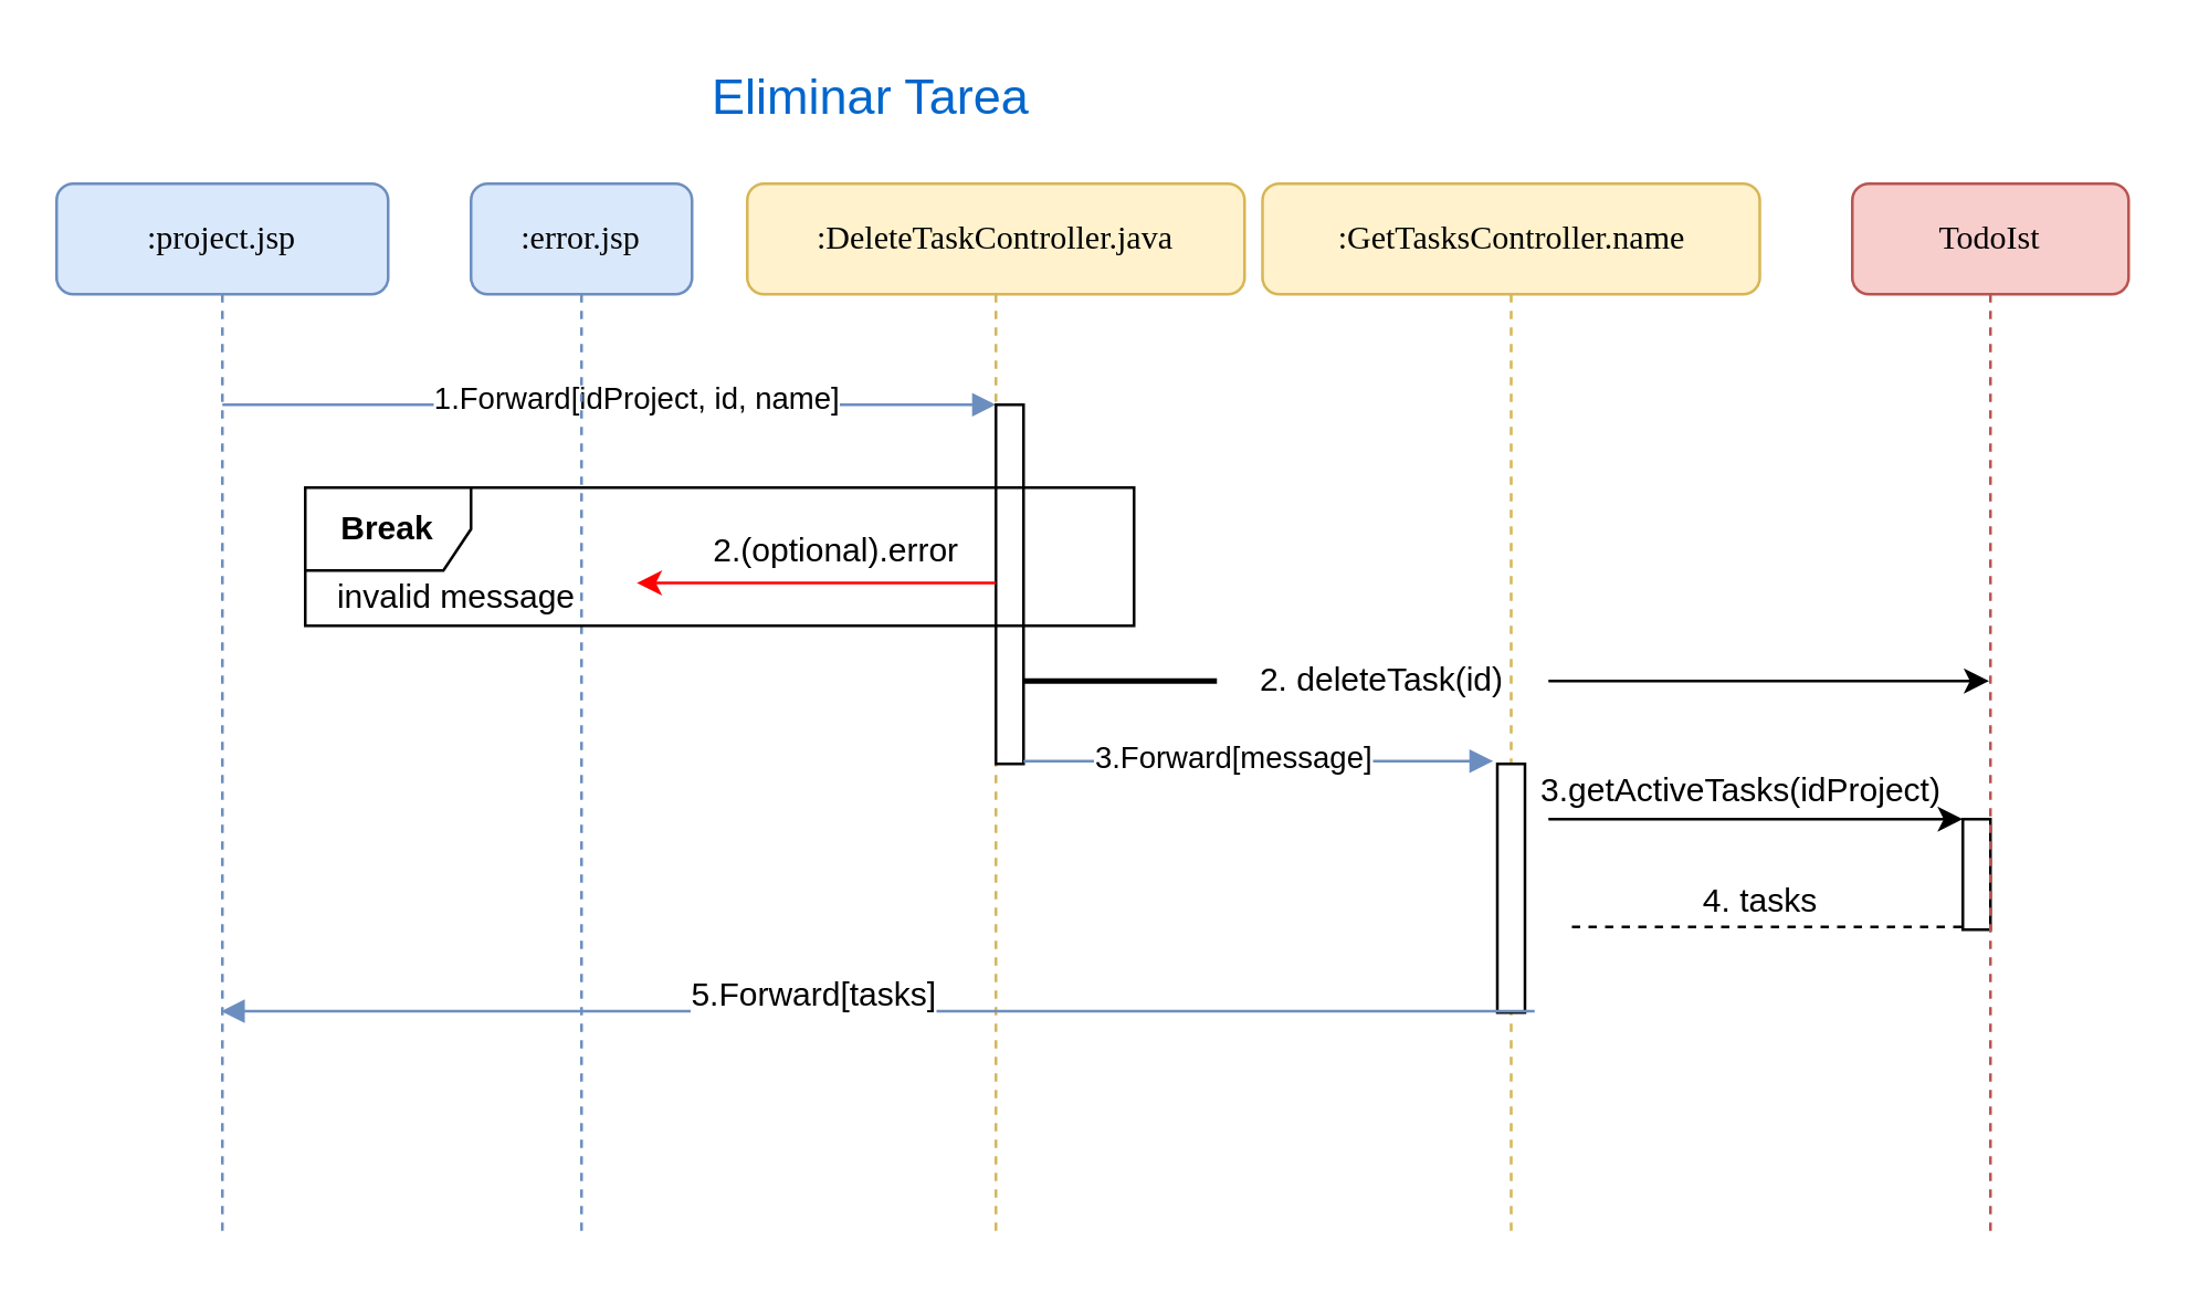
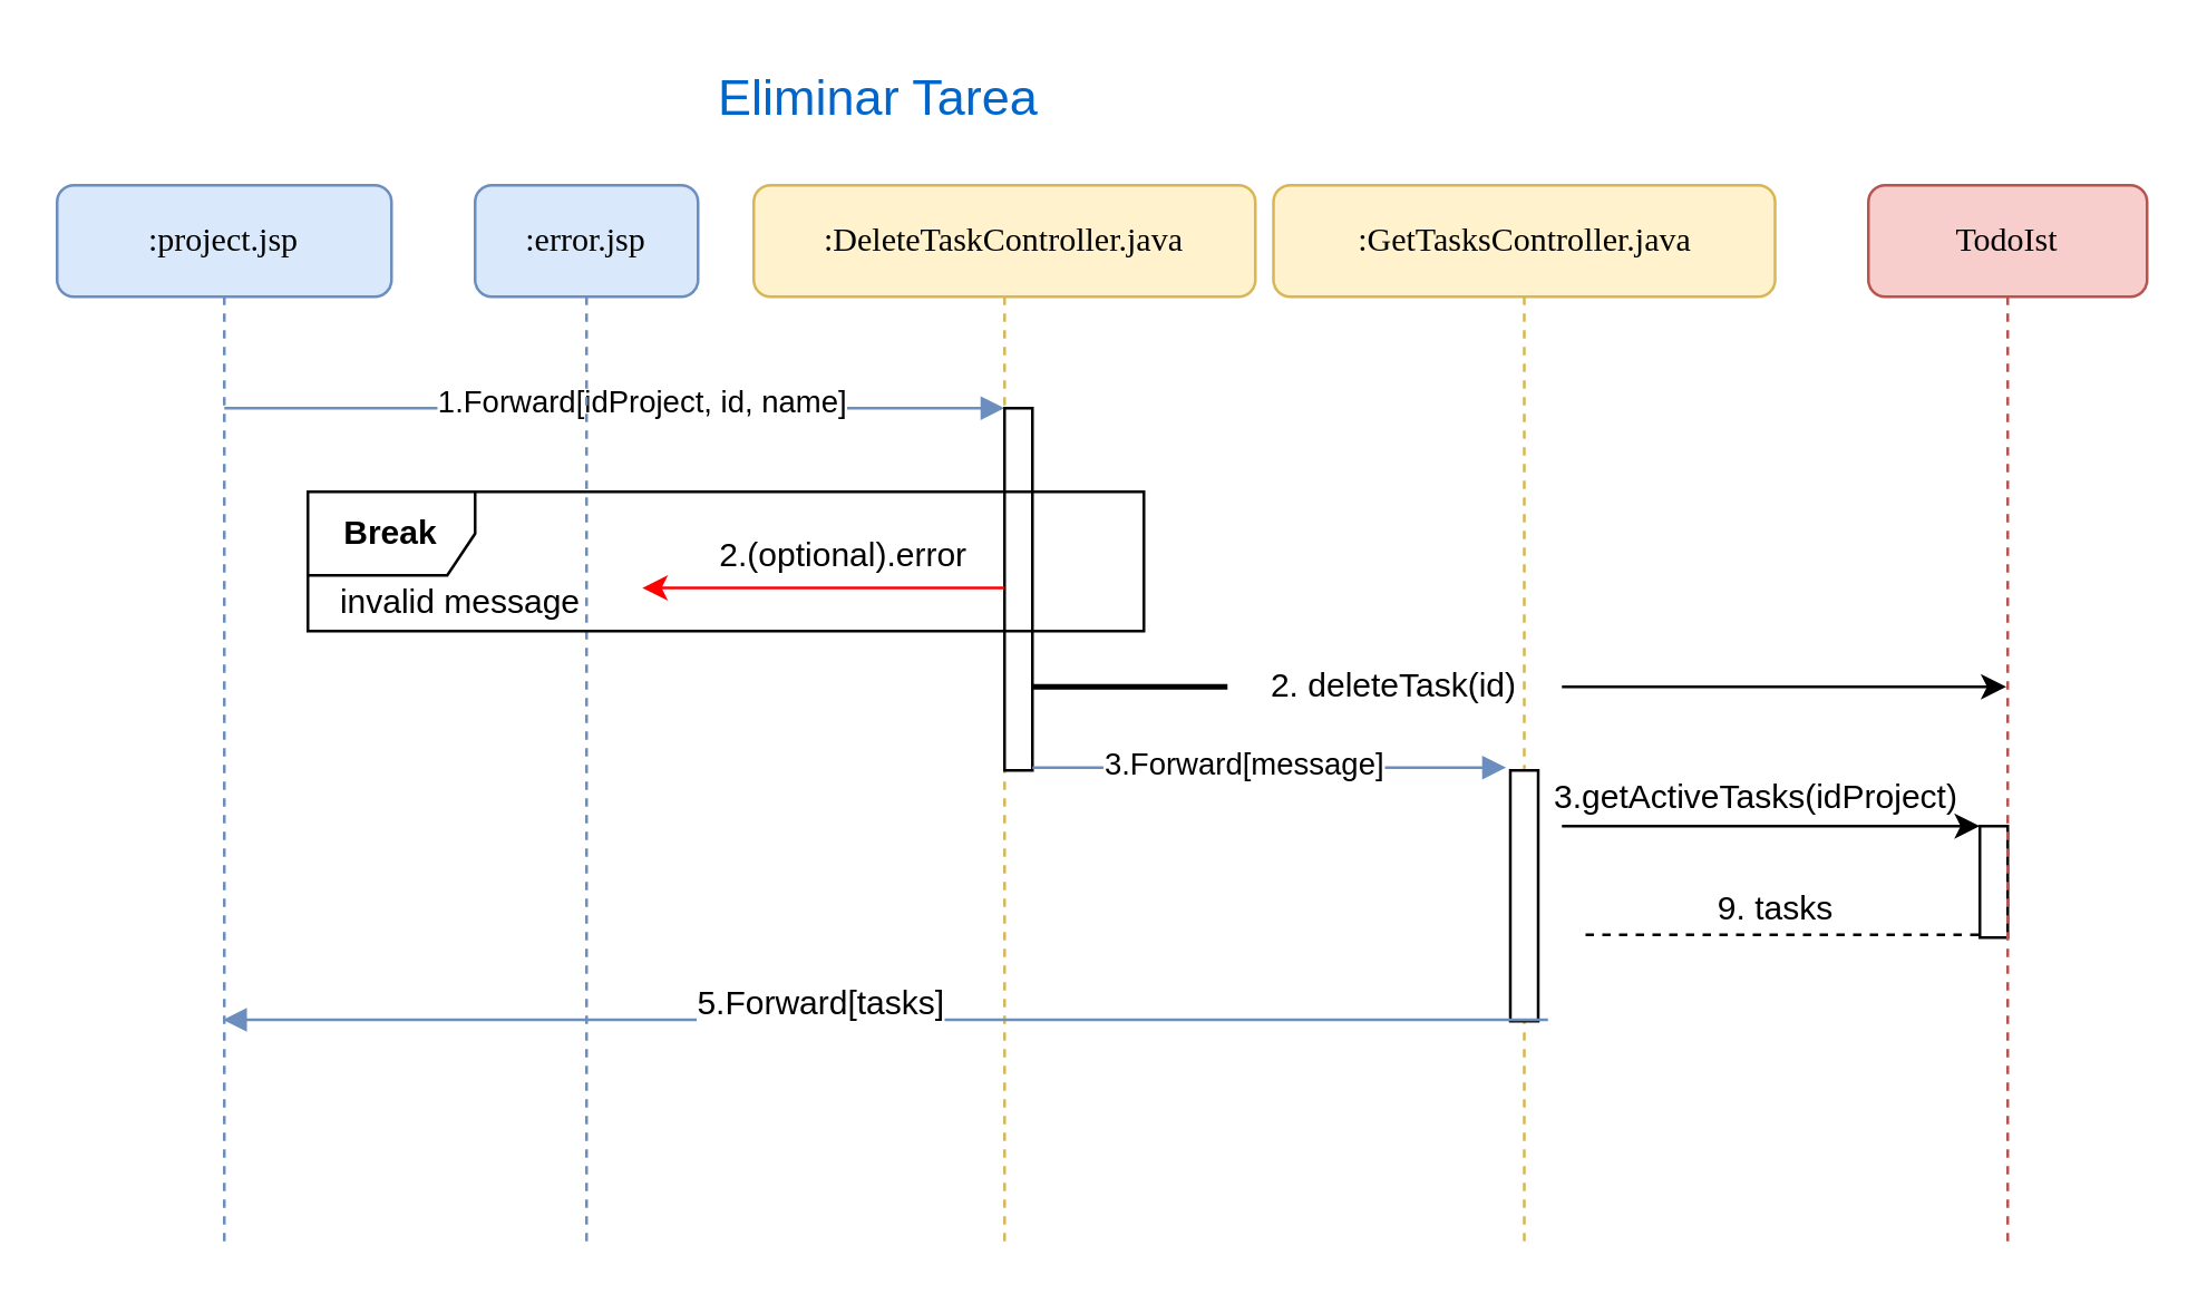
- <mxCell id="6" value=":GetTasksController.name" style="shape=umlLifeline;perimeter=lifelinePerimeter;whiteSpace=wrap;html=1;container=1;collapsible=0;recursiveResize=0;outlineConnect=0;rounded=1;shadow=0;comic=0;labelBackgroundColor=none;strokeColor=#d6b656;strokeWidth=1;fillColor=#fff2cc;fontFamily=Verdana;fontSize=12;align=center;" parent="1" vertex="1"><mxGeometry x="456.5" y="66" width="180" height="380" as="geometry" /></mxCell>
+ <mxCell id="6" value=":GetTasksController.java" style="shape=umlLifeline;perimeter=lifelinePerimeter;whiteSpace=wrap;html=1;container=1;collapsible=0;recursiveResize=0;outlineConnect=0;rounded=1;shadow=0;comic=0;labelBackgroundColor=none;strokeColor=#d6b656;strokeWidth=1;fillColor=#fff2cc;fontFamily=Verdana;fontSize=12;align=center;" parent="1" vertex="1"><mxGeometry x="456.5" y="66" width="180" height="380" as="geometry" /></mxCell>
- <mxCell id="22" value="4. tasks" style="text;html=1;strokeColor=none;fillColor=none;align=center;verticalAlign=middle;whiteSpace=wrap;rounded=0;" parent="1" vertex="1"><mxGeometry x="601.5" y="316" width="70" height="20" as="geometry" /></mxCell>
+ <mxCell id="22" value="9. tasks" style="text;html=1;strokeColor=none;fillColor=none;align=center;verticalAlign=middle;whiteSpace=wrap;rounded=0;" parent="1" vertex="1"><mxGeometry x="601.5" y="316" width="70" height="20" as="geometry" /></mxCell>
